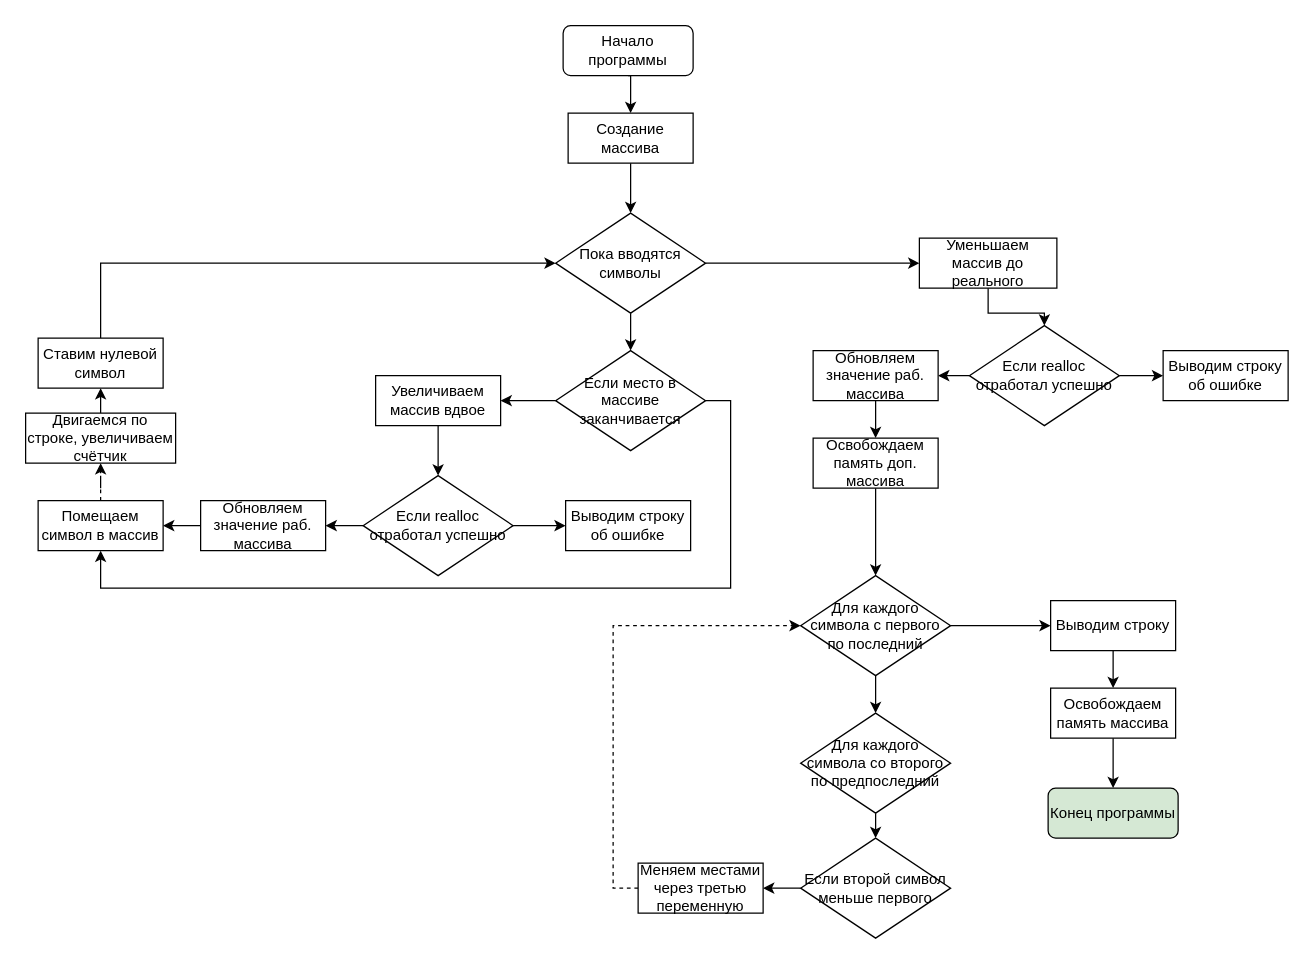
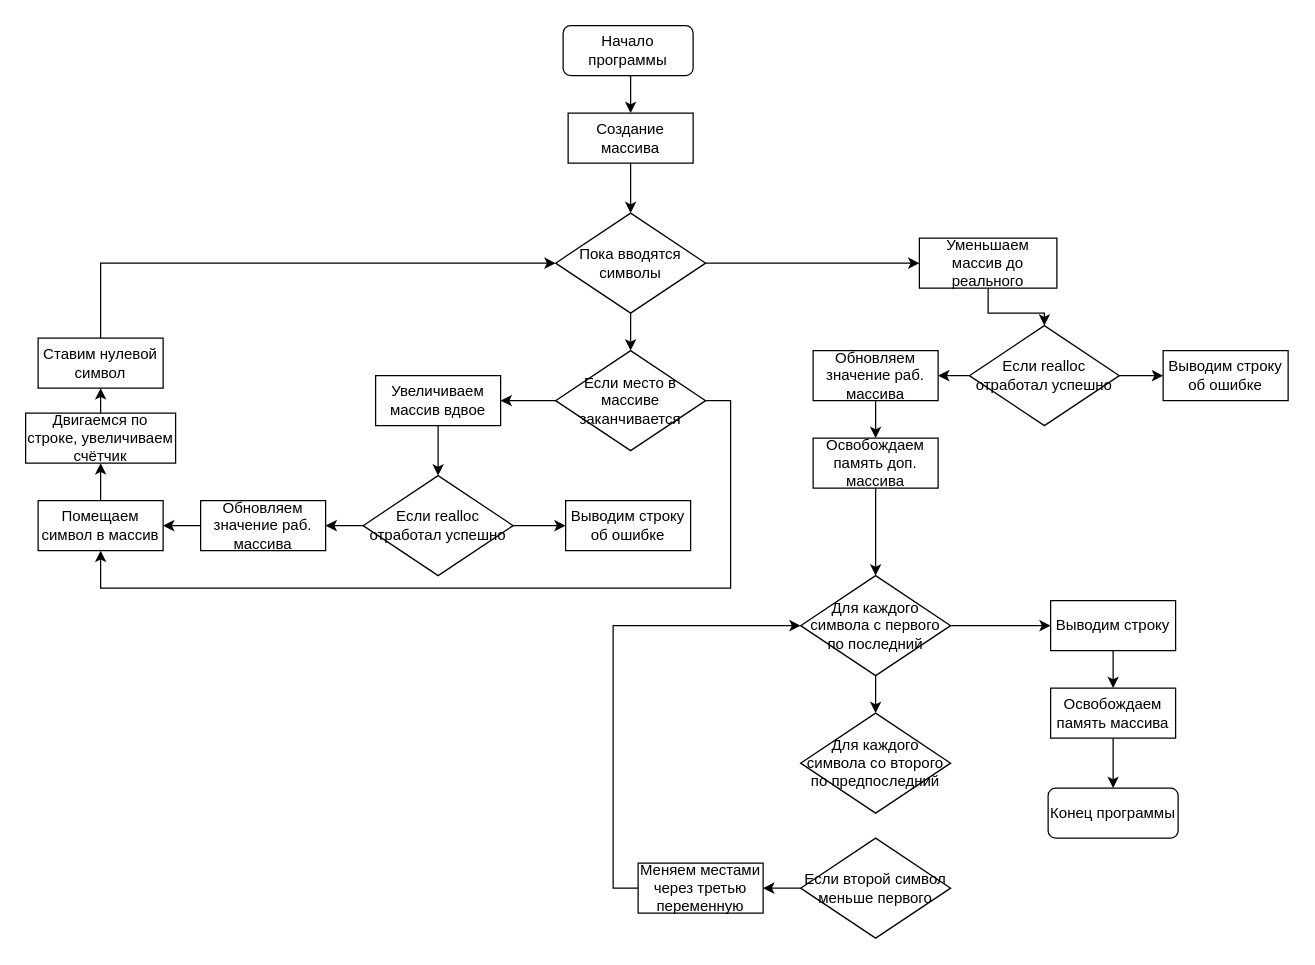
- <mxCell id="20" style="edgeStyle=orthogonalEdgeStyle;rounded=0;orthogonalLoop=1;jettySize=auto;html=1;entryX=0.5;entryY=1;entryDx=0;entryDy=0;dashed=1;" edge="1" parent="1" source="21" target="23"><mxGeometry relative="1" as="geometry" /></mxCell>
+ <mxCell id="20" style="edgeStyle=orthogonalEdgeStyle;rounded=0;orthogonalLoop=1;jettySize=auto;html=1;entryX=0.5;entryY=1;entryDx=0;entryDy=0;" edge="1" parent="1" source="21" target="23"><mxGeometry relative="1" as="geometry" /></mxCell>
- <mxCell id="43" style="edgeStyle=orthogonalEdgeStyle;rounded=0;orthogonalLoop=1;jettySize=auto;html=1;exitX=0;exitY=0.5;exitDx=0;exitDy=0;entryX=0;entryY=0.5;entryDx=0;entryDy=0;dashed=1;" edge="1" parent="1" source="44" target="40"><mxGeometry relative="1" as="geometry"><mxPoint x="620" y="590" as="targetPoint" /></mxGeometry></mxCell>
+ <mxCell id="43" style="edgeStyle=orthogonalEdgeStyle;rounded=0;orthogonalLoop=1;jettySize=auto;html=1;exitX=0;exitY=0.5;exitDx=0;exitDy=0;entryX=0;entryY=0.5;entryDx=0;entryDy=0;" edge="1" parent="1" source="44" target="40"><mxGeometry relative="1" as="geometry"><mxPoint x="620" y="590" as="targetPoint" /></mxGeometry></mxCell>
- <mxCell id="49" value="Конец программы" style="rounded=1;whiteSpace=wrap;html=1;fillColor=#d5e8d4;" vertex="1" parent="1"><mxGeometry x="838" y="630" width="104" height="40" as="geometry" /></mxCell>
+ <mxCell id="49" value="Конец программы" style="rounded=1;whiteSpace=wrap;html=1;" vertex="1" parent="1"><mxGeometry x="838" y="630" width="104" height="40" as="geometry" /></mxCell>
- <mxCell id="36" style="edgeStyle=orthogonalEdgeStyle;rounded=0;orthogonalLoop=1;jettySize=auto;html=1;exitX=0.5;exitY=1;exitDx=0;exitDy=0;entryX=0.5;entryY=0;entryDx=0;entryDy=0;" edge="1" parent="1" source="37" target="42"><mxGeometry relative="1" as="geometry" /></mxCell>
